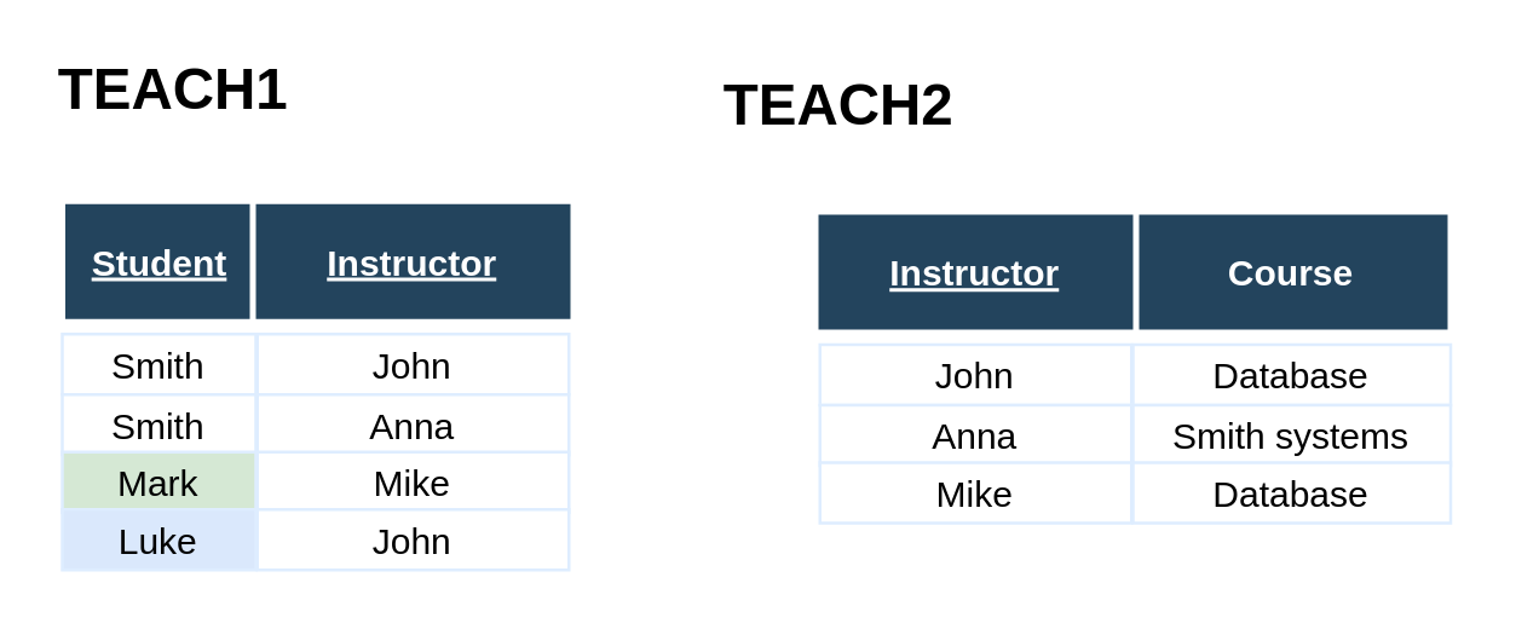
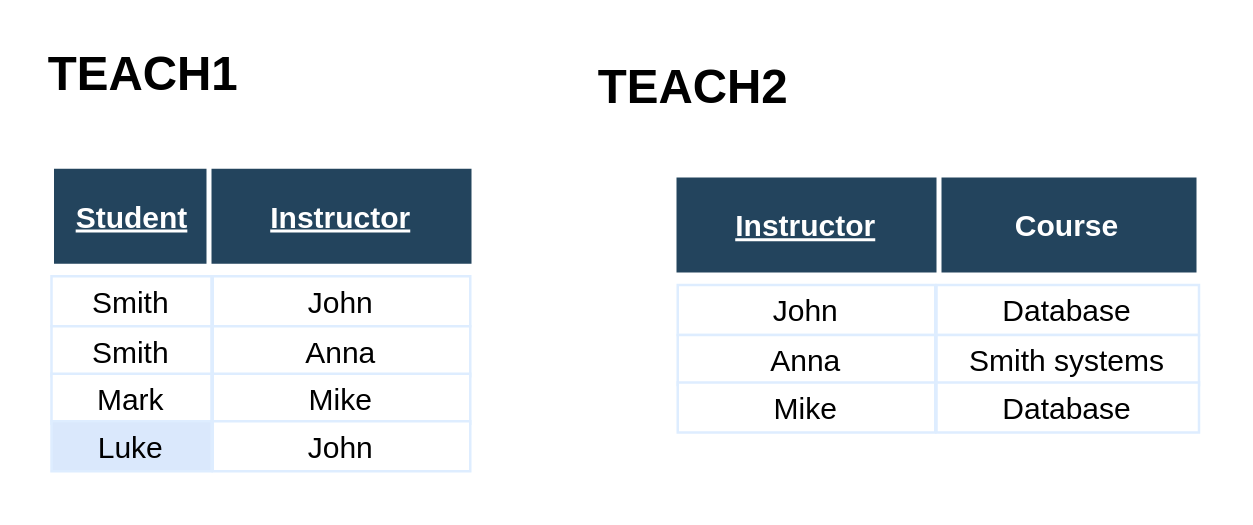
- <mxCell id="4" value="Mark" style="strokeColor=#DEEDFF;fillColor=#d5e8d4;" parent="1" vertex="1"><mxGeometry x="20" y="149" width="64" height="20" as="geometry" /></mxCell>
+ <mxCell id="4" value="Mark" style="strokeColor=#DEEDFF" parent="1" vertex="1"><mxGeometry x="20" y="149" width="64" height="20" as="geometry" /></mxCell>
